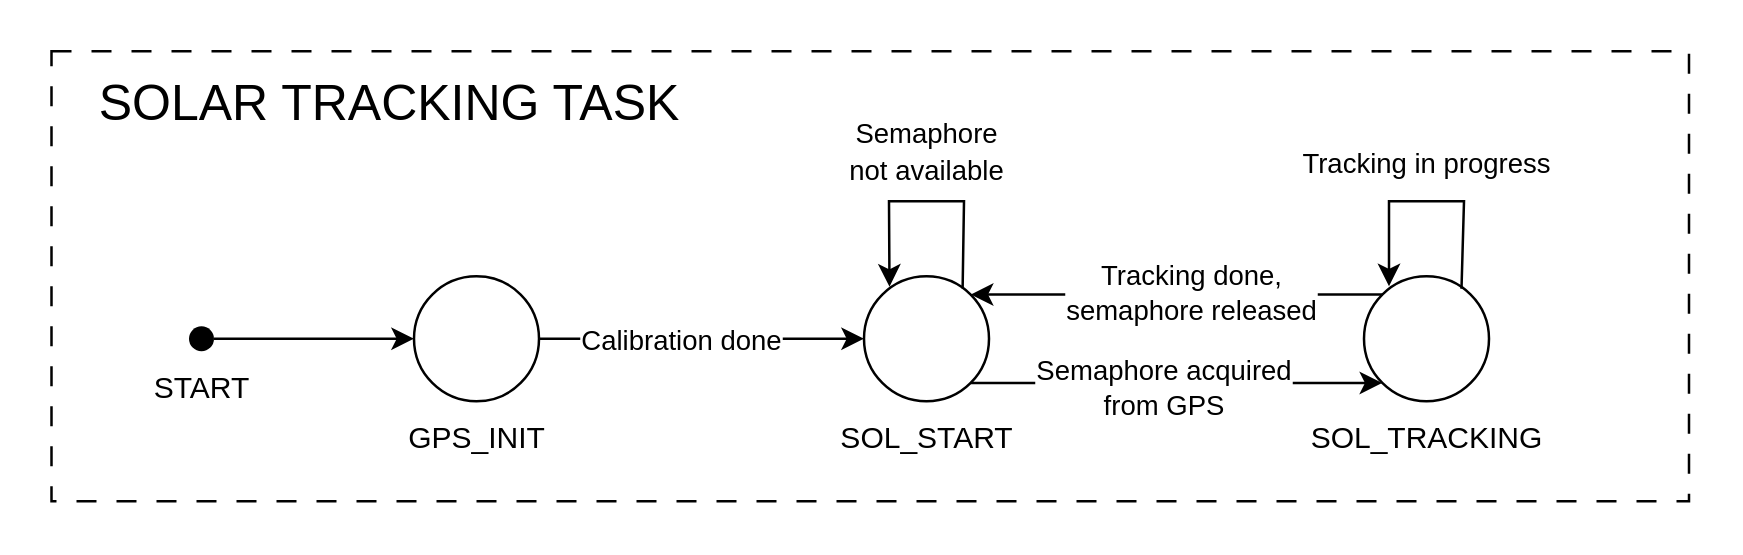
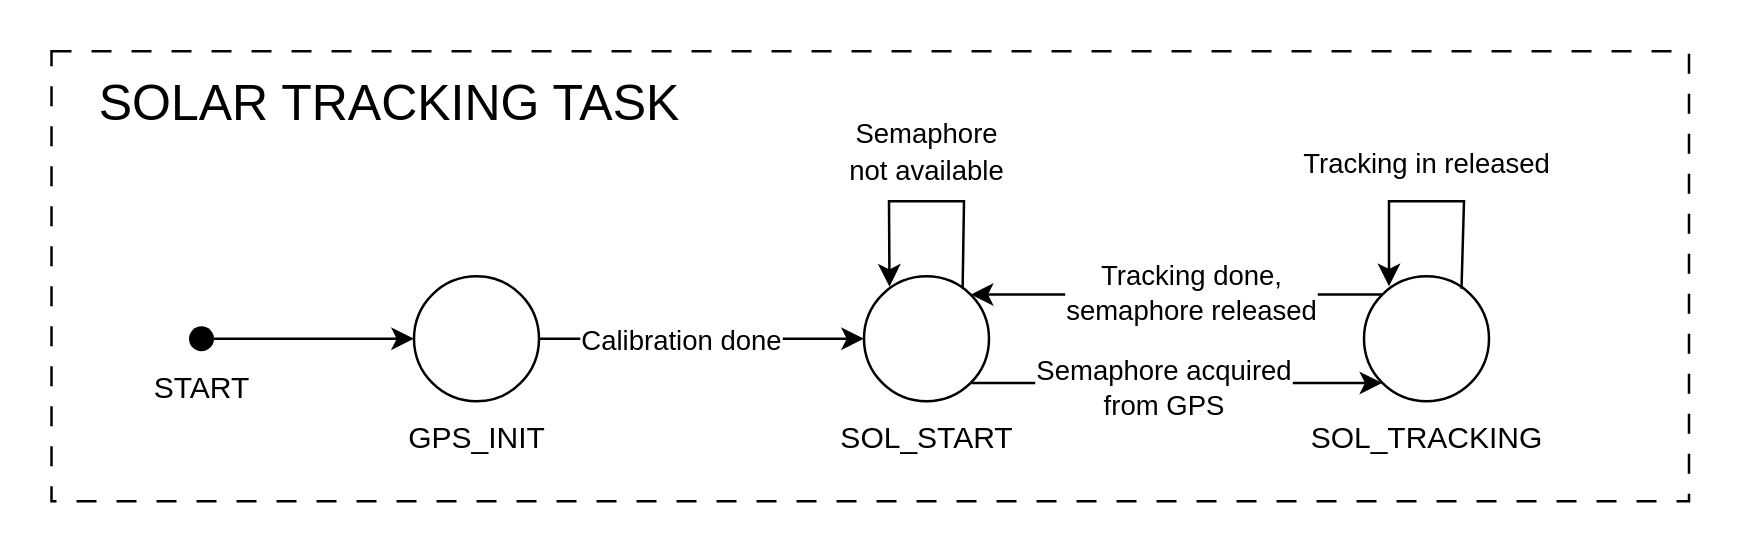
- <mxCell id="21" value="&lt;span style=&quot;font-size: 11px;&quot;&gt;Tracking in progress&lt;/span&gt;" style="text;html=1;align=center;verticalAlign=middle;resizable=0;points=[];autosize=1;strokeColor=none;fillColor=none;" vertex="1" parent="1"><mxGeometry x="510" y="50" width="120" height="30" as="geometry" /></mxCell>
+ <mxCell id="21" value="&lt;span style=&quot;font-size: 11px;&quot;&gt;Tracking in released&lt;/span&gt;" style="text;html=1;align=center;verticalAlign=middle;resizable=0;points=[];autosize=1;strokeColor=none;fillColor=none;" vertex="1" parent="1"><mxGeometry x="510" y="50" width="120" height="30" as="geometry" /></mxCell>
